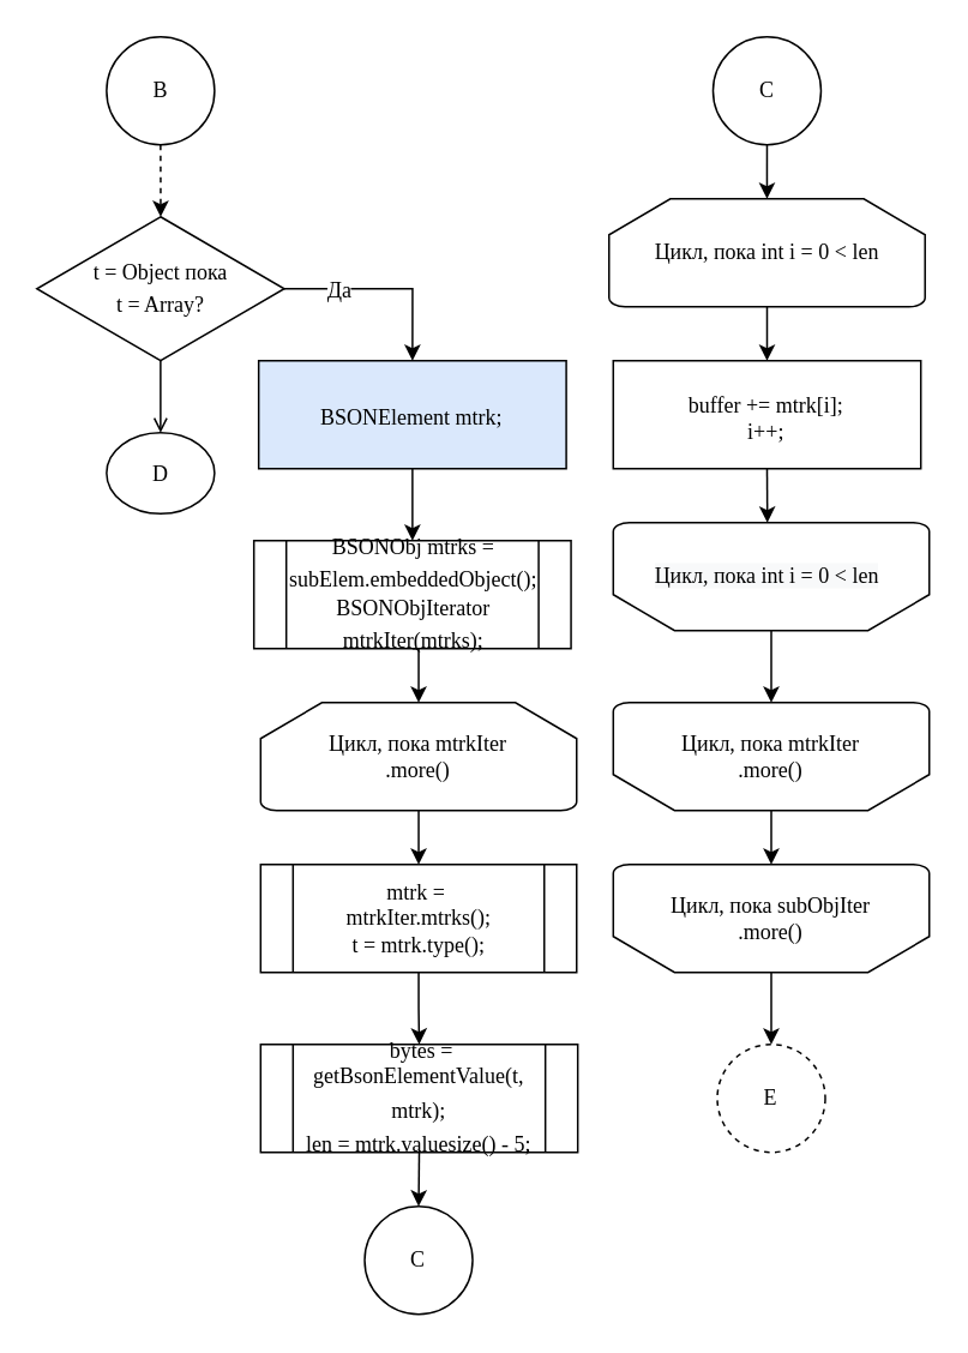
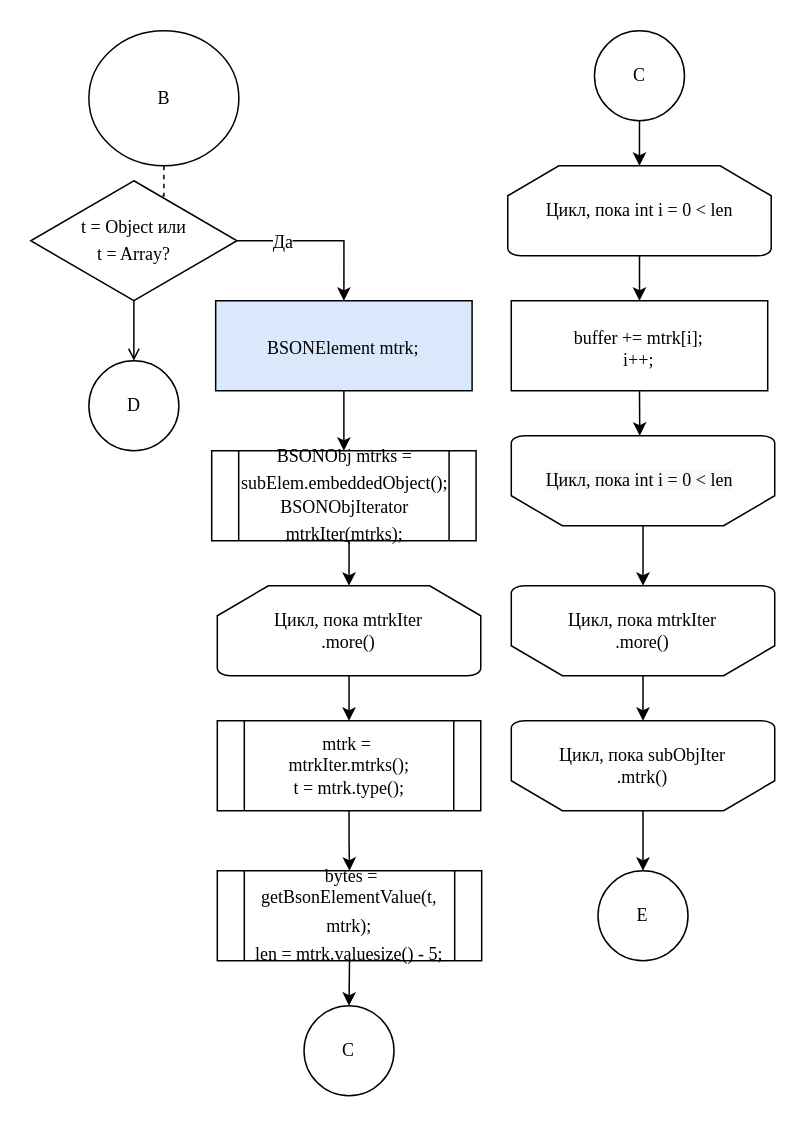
- <mxCell id="4" value="B" style="ellipse;whiteSpace=wrap;html=1;aspect=fixed;fontFamily=Times New Roman;fontSize=12;strokeWidth=1;" vertex="1" parent="1"><mxGeometry x="58.75" y="20" width="60" height="60" as="geometry" /></mxCell>
+ <mxCell id="4" value="B" style="ellipse;whiteSpace=wrap;html=1;aspect=fixed;fontFamily=Times New Roman;fontSize=12;strokeWidth=1;" vertex="1" parent="1"><mxGeometry x="58.75" y="20" width="100" height="90" as="geometry" /></mxCell>
- <mxCell id="8" value="&lt;span style=&quot;text-align: start;&quot; lang=&quot;EN-US&quot;&gt;&lt;font style=&quot;font-size: 12px;&quot;&gt;t = Object пока&lt;br&gt;t = Array?&lt;/font&gt;&lt;/span&gt;&lt;span style=&quot;font-family: -webkit-standard; font-size: medium; text-align: start;&quot;&gt;&lt;/span&gt;" style="rhombus;whiteSpace=wrap;html=1;fontFamily=Times New Roman;fontSize=12;strokeWidth=1;" vertex="1" parent="1"><mxGeometry x="20" y="120" width="137.5" height="80" as="geometry" /></mxCell>
+ <mxCell id="8" value="&lt;span style=&quot;text-align: start;&quot; lang=&quot;EN-US&quot;&gt;&lt;font style=&quot;font-size: 12px;&quot;&gt;t = Object или&lt;br&gt;t = Array?&lt;/font&gt;&lt;/span&gt;&lt;span style=&quot;font-family: -webkit-standard; font-size: medium; text-align: start;&quot;&gt;&lt;/span&gt;" style="rhombus;whiteSpace=wrap;html=1;fontFamily=Times New Roman;fontSize=12;strokeWidth=1;" vertex="1" parent="1"><mxGeometry x="20" y="120" width="137.5" height="80" as="geometry" /></mxCell>
- <mxCell id="3" value="D" style="ellipse;whiteSpace=wrap;html=1;aspect=fixed;fontFamily=Times New Roman;fontSize=12;strokeWidth=1;" vertex="1" parent="1"><mxGeometry x="58.75" y="240" width="60" height="45" as="geometry" /></mxCell>
+ <mxCell id="3" value="D" style="ellipse;whiteSpace=wrap;html=1;aspect=fixed;fontFamily=Times New Roman;fontSize=12;strokeWidth=1;" vertex="1" parent="1"><mxGeometry x="58.75" y="240" width="60" height="60" as="geometry" /></mxCell>
- <mxCell id="34" value="&lt;font face=&quot;Times New Roman&quot;&gt;Цикл, пока&amp;nbsp;&lt;/font&gt;&lt;span style=&quot;text-align: start;&quot;&gt;subObjIter&lt;/span&gt;&lt;font face=&quot;Times New Roman&quot;&gt;&lt;br&gt;.more()&lt;/font&gt;" style="text;html=1;strokeColor=none;fillColor=none;align=center;verticalAlign=middle;whiteSpace=wrap;rounded=0;fontFamily=Times New Roman;fontSize=12;" vertex="1" parent="1"><mxGeometry x="363.17" y="490" width="130" height="40" as="geometry" /></mxCell>
+ <mxCell id="34" value="&lt;font face=&quot;Times New Roman&quot;&gt;Цикл, пока&amp;nbsp;&lt;/font&gt;&lt;span style=&quot;text-align: start;&quot;&gt;subObjIter&lt;/span&gt;&lt;font face=&quot;Times New Roman&quot;&gt;&lt;br&gt;.mtrk()&lt;/font&gt;" style="text;html=1;strokeColor=none;fillColor=none;align=center;verticalAlign=middle;whiteSpace=wrap;rounded=0;fontFamily=Times New Roman;fontSize=12;" vertex="1" parent="1"><mxGeometry x="363.17" y="490" width="130" height="40" as="geometry" /></mxCell>
- <mxCell id="29" value="E" style="ellipse;whiteSpace=wrap;html=1;aspect=fixed;fontFamily=Times New Roman;fontSize=12;strokeWidth=1;dashed=1;" vertex="1" parent="1"><mxGeometry x="398.17" y="580" width="60" height="60" as="geometry" /></mxCell>
+ <mxCell id="29" value="E" style="ellipse;whiteSpace=wrap;html=1;aspect=fixed;fontFamily=Times New Roman;fontSize=12;strokeWidth=1;" vertex="1" parent="1"><mxGeometry x="398.17" y="580" width="60" height="60" as="geometry" /></mxCell>
